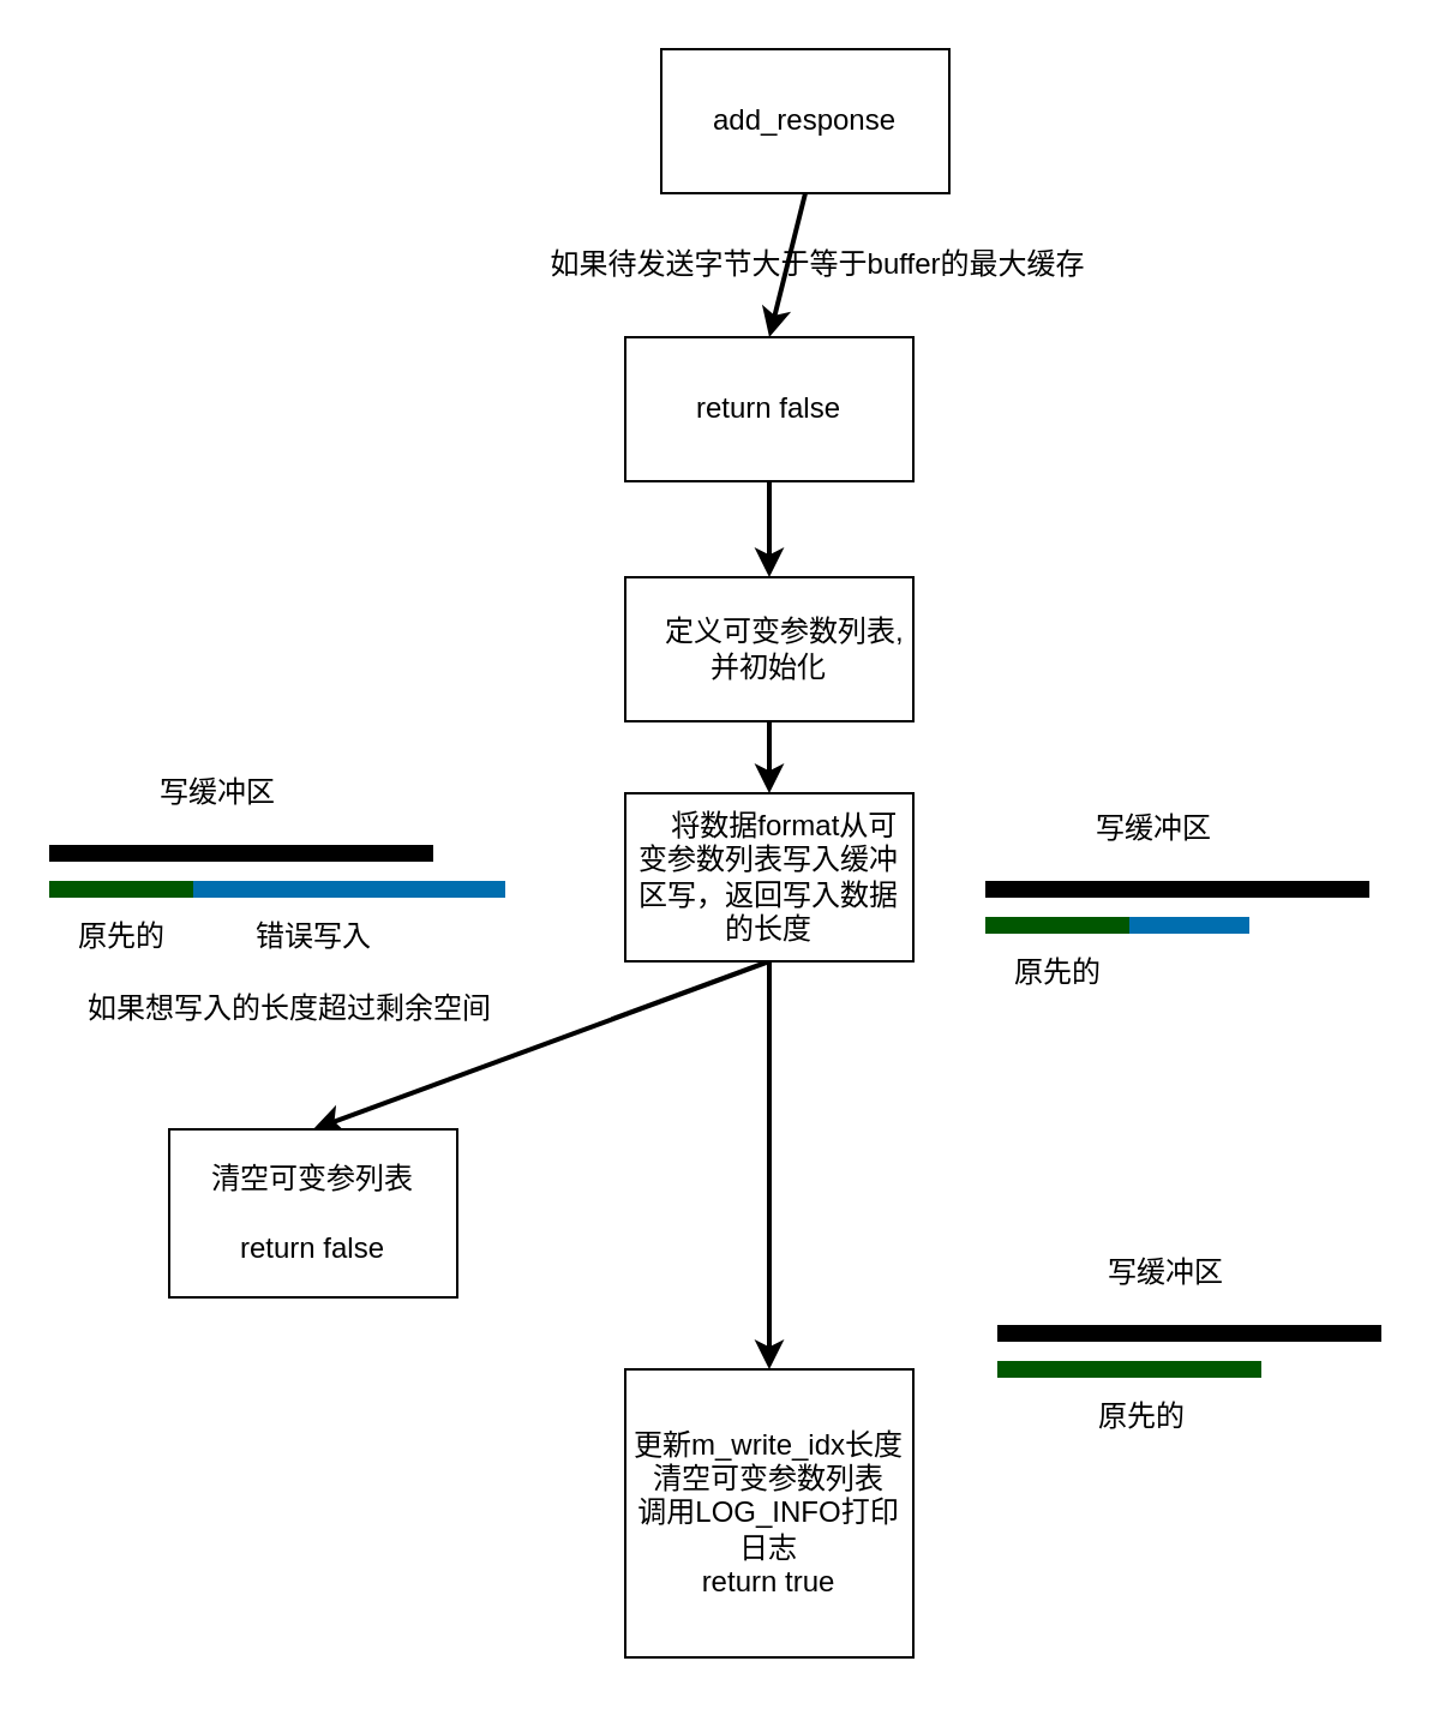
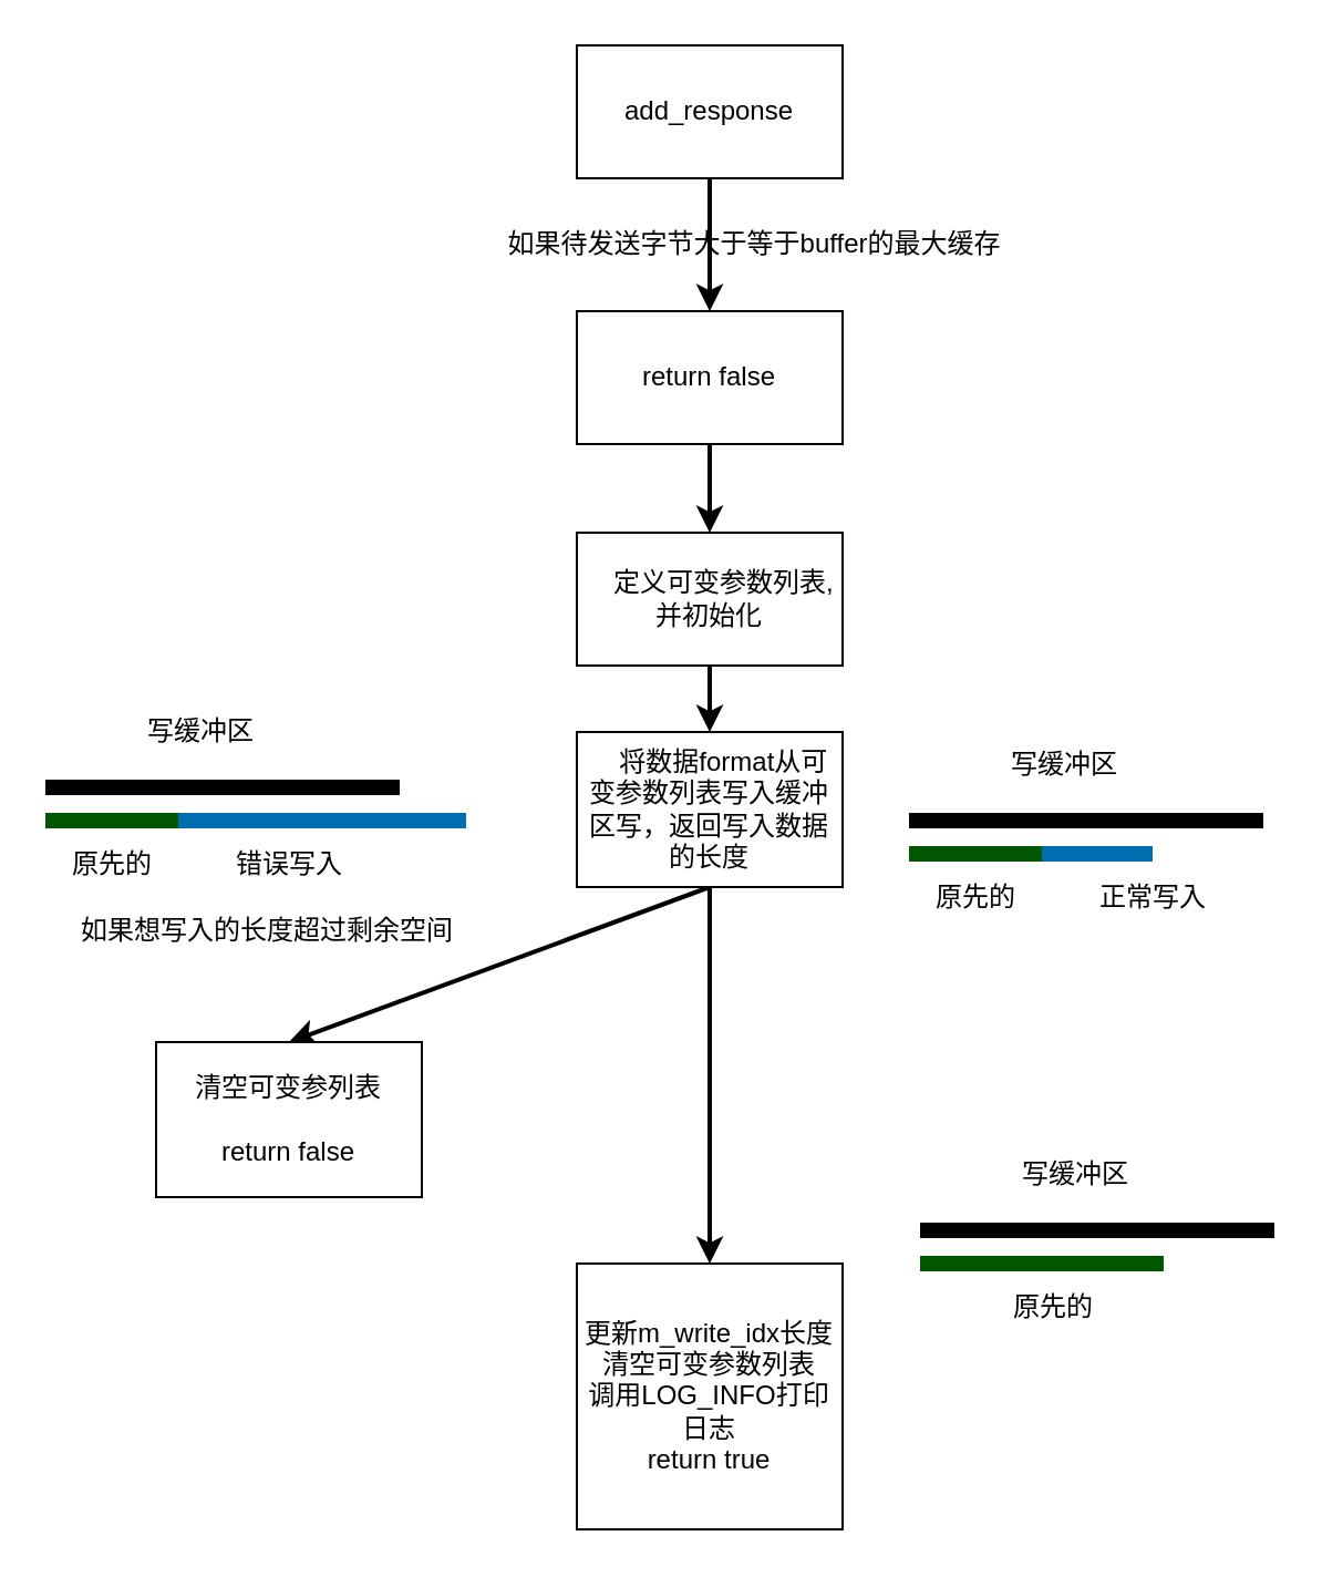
- <mxCell id="3" value="add_response" style="whiteSpace=wrap;html=1;" parent="1" vertex="1"><mxGeometry x="275" y="20" width="120" height="60" as="geometry" /></mxCell>
+ <mxCell id="3" value="add_response" style="whiteSpace=wrap;html=1;" parent="1" vertex="1"><mxGeometry x="260" y="20" width="120" height="60" as="geometry" /></mxCell>
+ <mxCell id="16" value="&lt;font color=&quot;#000000&quot;&gt;正常写入&lt;/font&gt;" style="text;html=1;align=center;verticalAlign=middle;resizable=0;points=[];autosize=1;strokeColor=none;fillColor=none;" parent="1" vertex="1"><mxGeometry x="490" y="395" width="60" height="20" as="geometry" /></mxCell>
